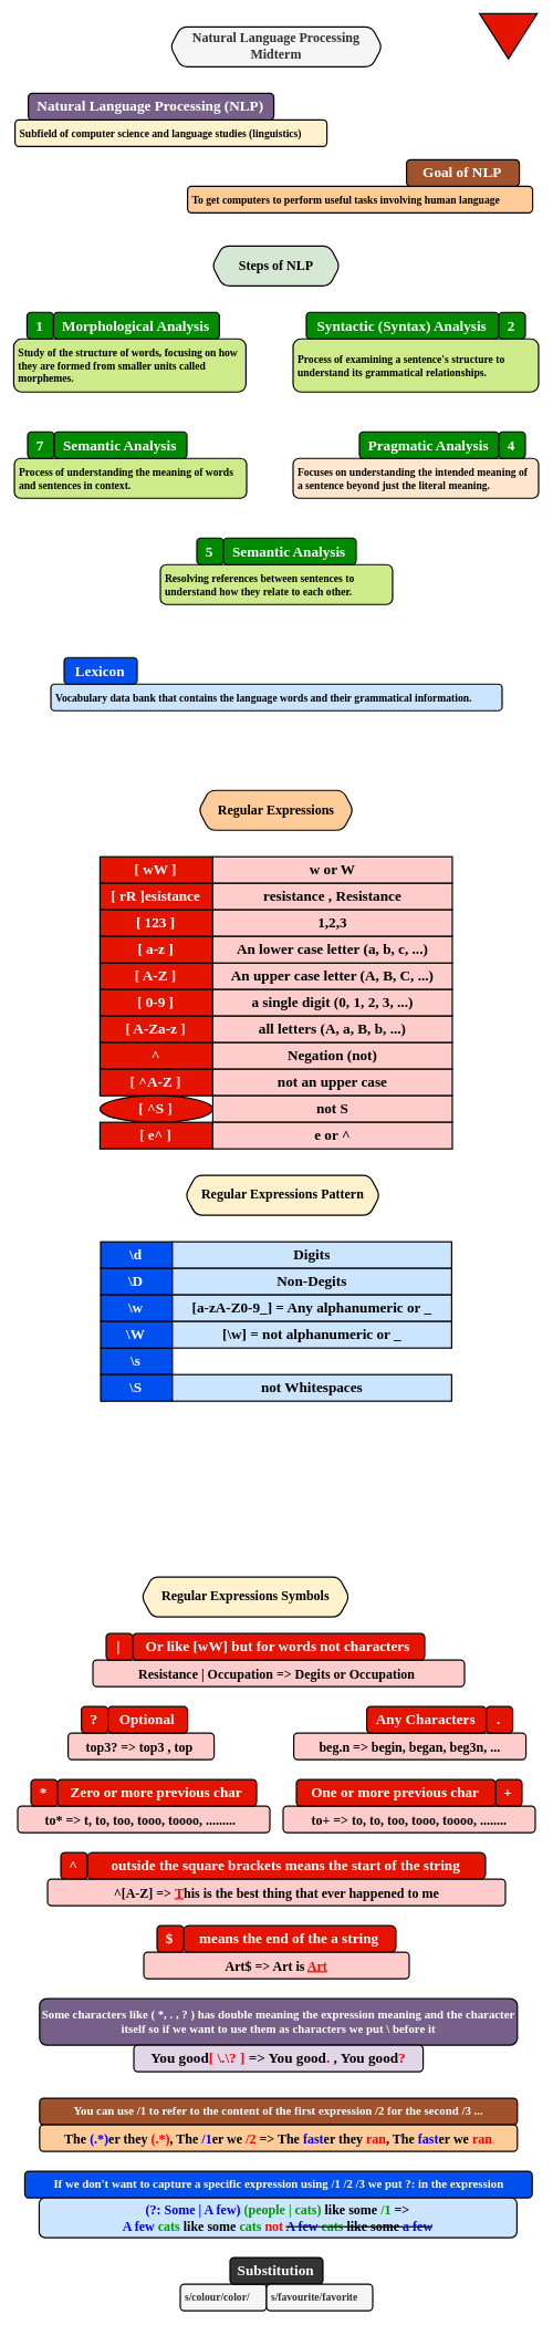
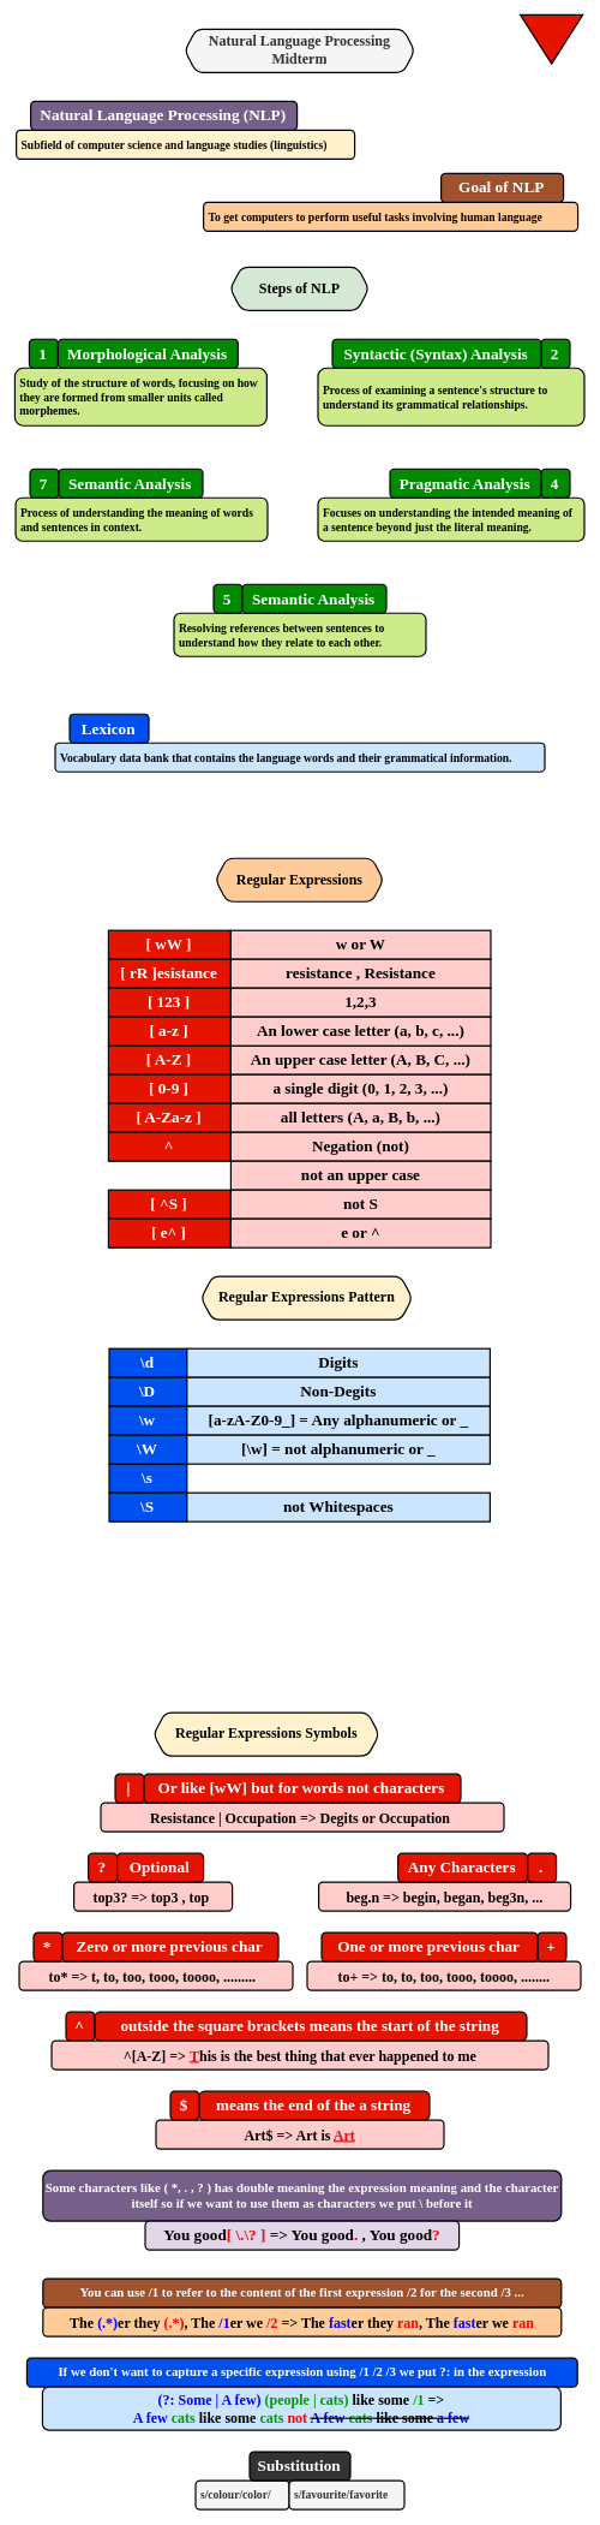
- <mxCell id="28" value="Focuses on understanding the intended meaning of a sentence beyond just the literal meaning." style="rounded=1;whiteSpace=wrap;html=1;hachureGap=4;fontFamily=Mina;strokeWidth=2;fillColor=#ffe6cc;strokeColor=#000000;fontSize=16;fontStyle=1;labelBorderColor=none;textShadow=0;labelBackgroundColor=none;align=left;spacing=7;verticalAlign=middle;" parent="27" vertex="1"><mxGeometry y="40" width="370" height="60" as="geometry" /></mxCell>
+ <mxCell id="28" value="Focuses on understanding the intended meaning of a sentence beyond just the literal meaning." style="rounded=1;whiteSpace=wrap;html=1;hachureGap=4;fontFamily=Mina;strokeWidth=2;fillColor=#cdeb8b;strokeColor=#000000;fontSize=16;fontStyle=1;labelBorderColor=none;textShadow=0;labelBackgroundColor=none;align=left;spacing=7;verticalAlign=middle;" parent="27" vertex="1"><mxGeometry y="40" width="370" height="60" as="geometry" /></mxCell>
- <mxCell id="52" value="[ &lt;font&gt;^&lt;/font&gt;A-Z ]" style="rounded=1;whiteSpace=wrap;html=1;hachureGap=4;fontFamily=Oxanium;strokeWidth=2;fillColor=#e51400;strokeColor=#000000;fontSize=22;fontStyle=1;labelBorderColor=none;textShadow=0;labelBackgroundColor=none;align=center;spacing=5;verticalAlign=middle;spacingTop=0;spacingRight=2;fontColor=#ffffff;container=0;arcSize=0;fontSource=https%3A%2F%2Ffonts.googleapis.com%2Fcss%3Ffamily%3DOxanium;" parent="35" vertex="1"><mxGeometry y="320" width="170" height="40" as="geometry" /></mxCell>
- <mxCell id="53" value="[ ^S ]" style="ellipse;whiteSpace=wrap;html=1;hachureGap=4;fontFamily=Oxanium;strokeWidth=2;fillColor=#e51400;strokeColor=#000000;fontSize=22;fontStyle=1;labelBorderColor=none;textShadow=0;labelBackgroundColor=none;align=center;spacing=5;verticalAlign=middle;spacingTop=0;spacingRight=2;fontColor=#ffffff;container=0;arcSize=0;fontSource=https%3A%2F%2Ffonts.googleapis.com%2Fcss%3Ffamily%3DOxanium;" parent="35" vertex="1"><mxGeometry y="360" width="170" height="40" as="geometry" /></mxCell>
+ <mxCell id="53" value="[ ^S ]" style="rounded=1;whiteSpace=wrap;html=1;hachureGap=4;fontFamily=Oxanium;strokeWidth=2;fillColor=#e51400;strokeColor=#000000;fontSize=22;fontStyle=1;labelBorderColor=none;textShadow=0;labelBackgroundColor=none;align=center;spacing=5;verticalAlign=middle;spacingTop=0;spacingRight=2;fontColor=#ffffff;container=0;arcSize=0;fontSource=https%3A%2F%2Ffonts.googleapis.com%2Fcss%3Ffamily%3DOxanium;" parent="35" vertex="1"><mxGeometry y="360" width="170" height="40" as="geometry" /></mxCell>
